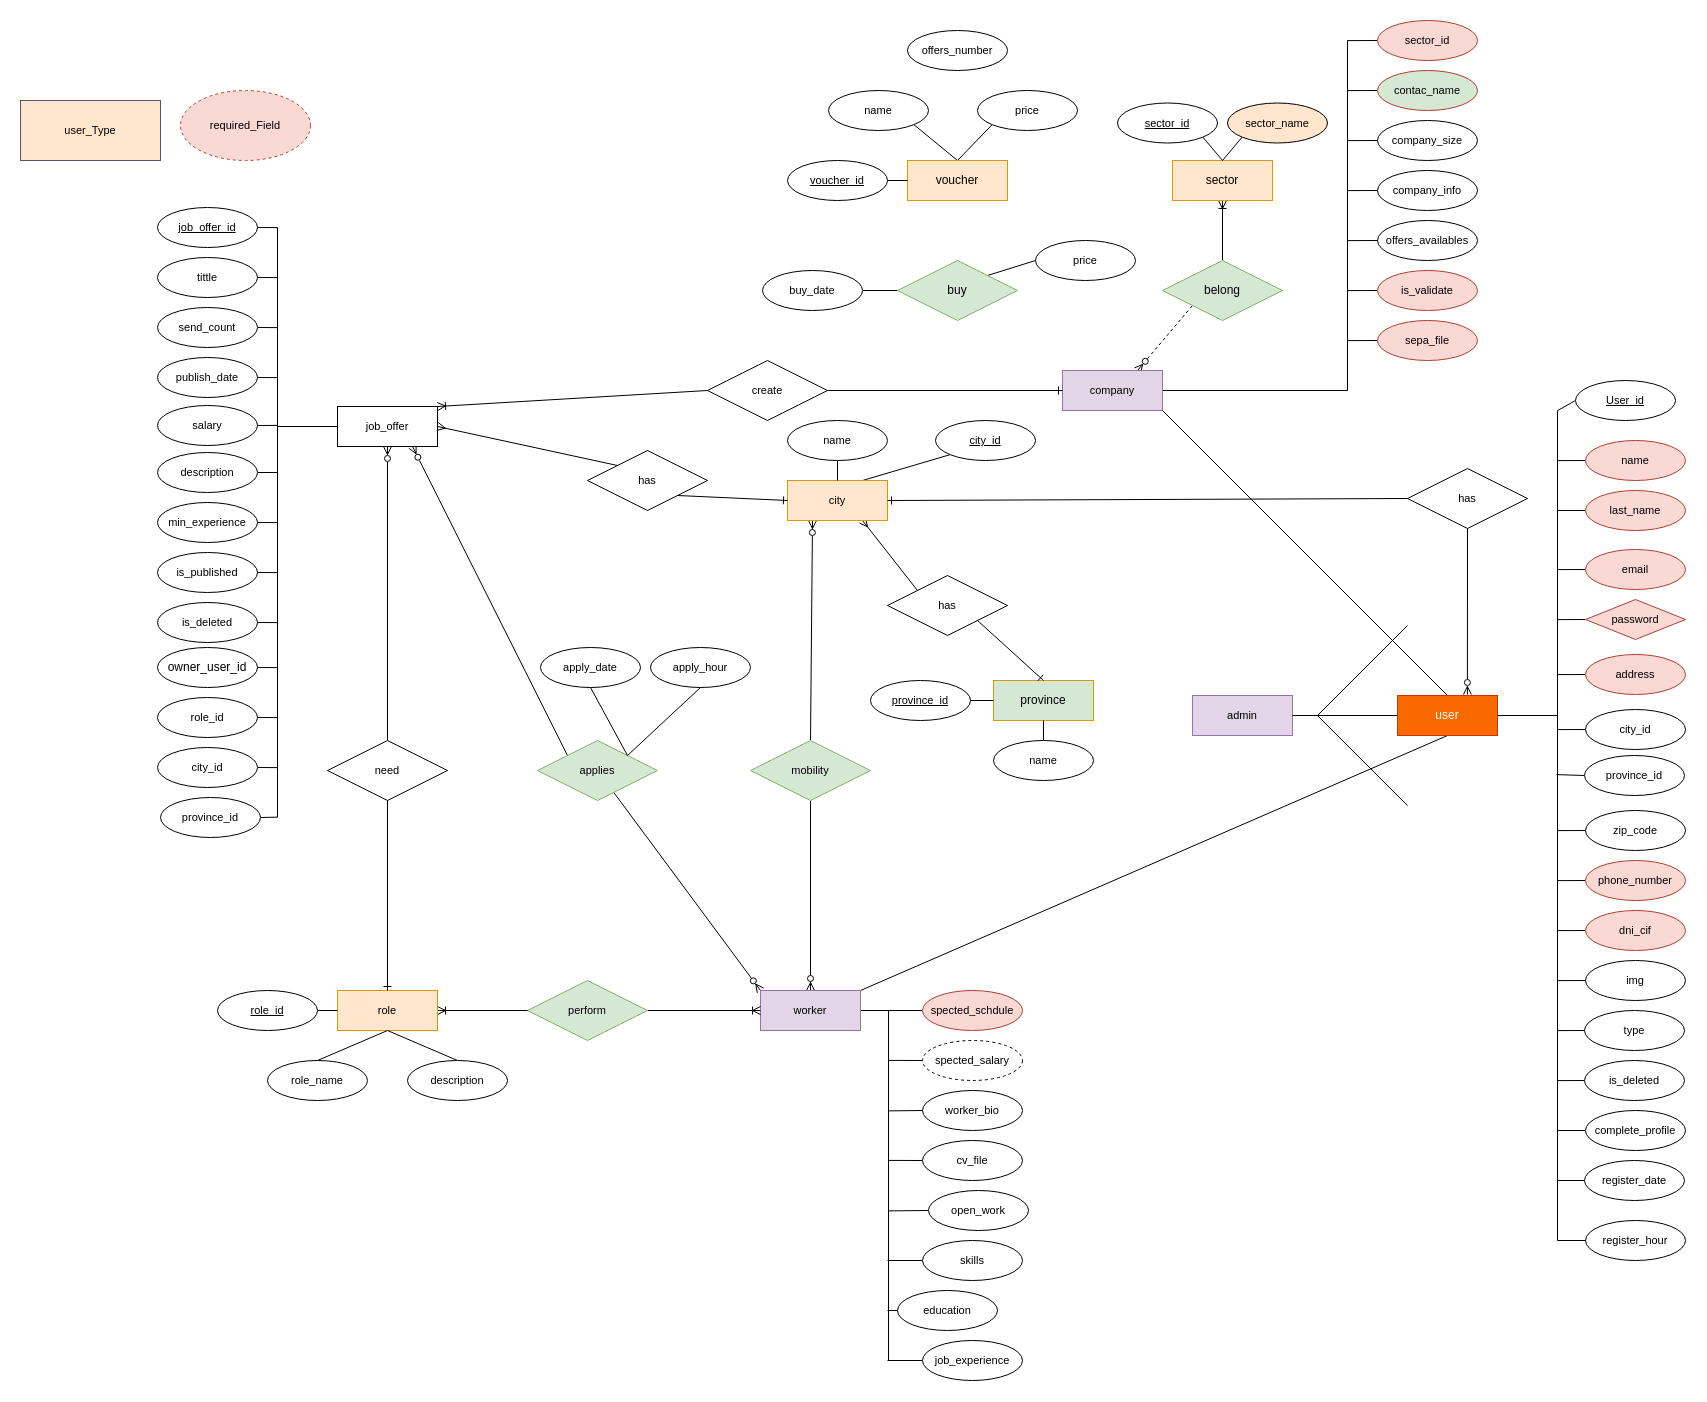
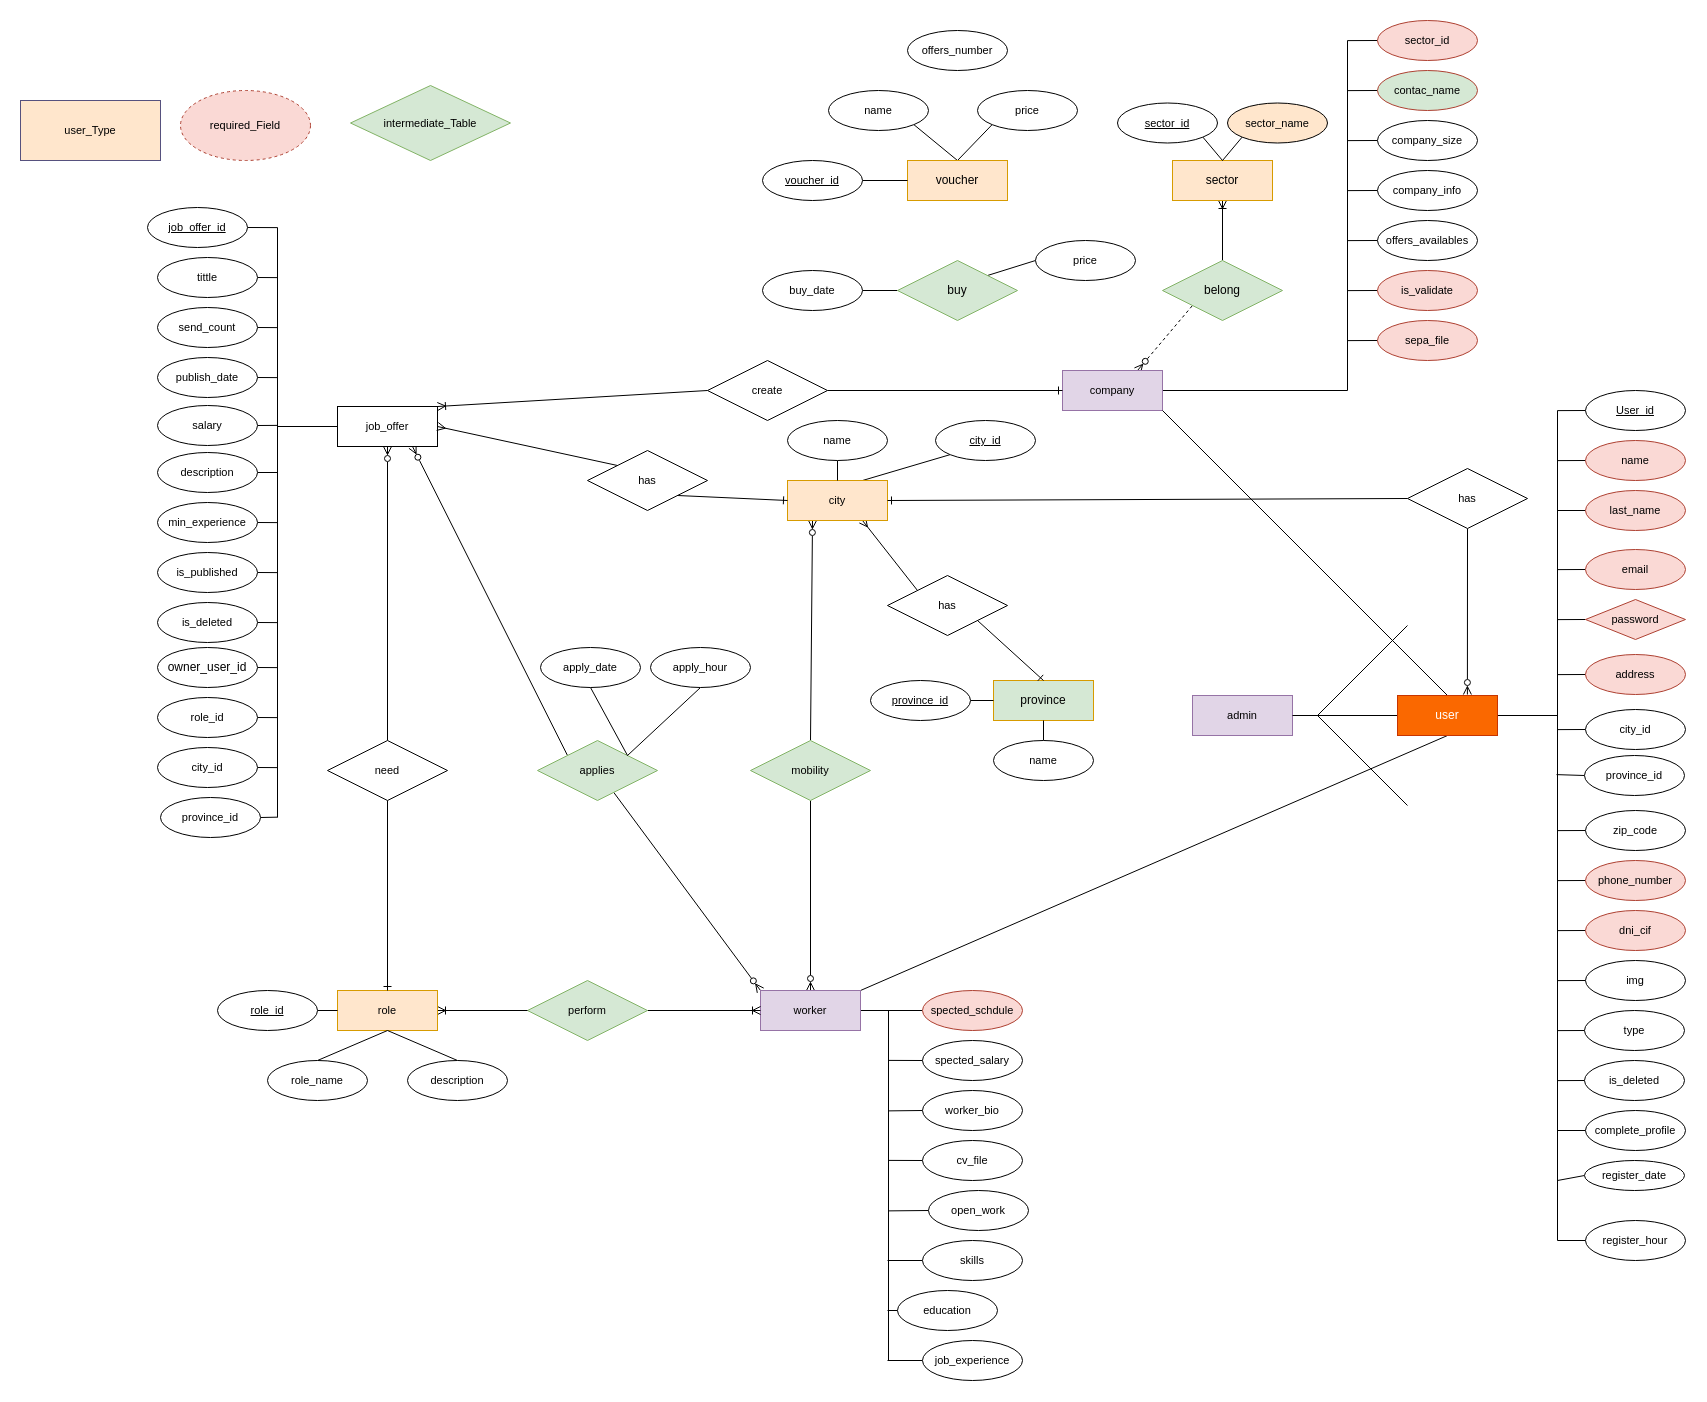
+ <mxCell id="117" value="intermediate_Table" style="shape=rhombus;perimeter=rhombusPerimeter;whiteSpace=wrap;html=1;align=center;fontFamily=Helvetica;fontSize=11;fillColor=#d5e8d4;strokeColor=#82b366;" parent="1" vertex="1"><mxGeometry x="350" y="85" width="160" height="75" as="geometry" /></mxCell>
- <mxCell id="106" value="voucher_id" style="ellipse;whiteSpace=wrap;html=1;align=center;fontStyle=4;fontFamily=Helvetica;fontSize=11;fontColor=default;" parent="1" vertex="1"><mxGeometry x="787" y="160" width="100" height="40" as="geometry" /></mxCell>
+ <mxCell id="106" value="voucher_id" style="ellipse;whiteSpace=wrap;html=1;align=center;fontStyle=4;fontFamily=Helvetica;fontSize=11;fontColor=default;" parent="1" vertex="1"><mxGeometry x="762" y="160" width="100" height="40" as="geometry" /></mxCell>
- <mxCell id="85" value="job_offer_id" style="ellipse;whiteSpace=wrap;html=1;align=center;fontStyle=4;fontFamily=Helvetica;fontSize=11;fontColor=default;" parent="1" vertex="1"><mxGeometry x="157" y="207" width="100" height="40" as="geometry" /></mxCell>
+ <mxCell id="85" value="job_offer_id" style="ellipse;whiteSpace=wrap;html=1;align=center;fontStyle=4;fontFamily=Helvetica;fontSize=11;fontColor=default;" parent="1" vertex="1"><mxGeometry x="147" y="207" width="100" height="40" as="geometry" /></mxCell>
- <mxCell id="6" value="User_id" style="ellipse;whiteSpace=wrap;html=1;align=center;fontStyle=4;fontFamily=Helvetica;fontSize=11;fontColor=default;" parent="1" vertex="1"><mxGeometry x="1575" y="380" width="100" height="40" as="geometry" /></mxCell>
+ <mxCell id="6" value="User_id" style="ellipse;whiteSpace=wrap;html=1;align=center;fontStyle=4;fontFamily=Helvetica;fontSize=11;fontColor=default;" parent="1" vertex="1"><mxGeometry x="1585" y="390" width="100" height="40" as="geometry" /></mxCell>
- <mxCell id="55" value="spected_salary" style="ellipse;whiteSpace=wrap;html=1;align=center;fontFamily=Helvetica;fontSize=11;fontColor=default;dashed=1;" parent="1" vertex="1"><mxGeometry x="922" y="1040" width="100" height="40" as="geometry" /></mxCell>
+ <mxCell id="55" value="spected_salary" style="ellipse;whiteSpace=wrap;html=1;align=center;fontFamily=Helvetica;fontSize=11;fontColor=default;" parent="1" vertex="1"><mxGeometry x="922" y="1040" width="100" height="40" as="geometry" /></mxCell>
- <mxCell id="162" value="register_date" style="ellipse;whiteSpace=wrap;html=1;align=center;fontFamily=Helvetica;fontSize=11;fontColor=default;" parent="1" vertex="1"><mxGeometry x="1584" y="1160" width="100" height="40" as="geometry" /></mxCell>
+ <mxCell id="162" value="register_date" style="ellipse;whiteSpace=wrap;html=1;align=center;fontFamily=Helvetica;fontSize=11;fontColor=default;" parent="1" vertex="1"><mxGeometry x="1584" y="1160" width="100" height="30" as="geometry" /></mxCell>
